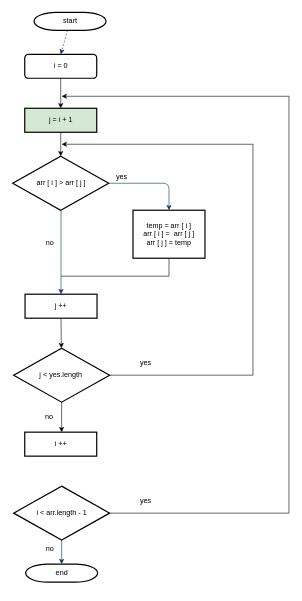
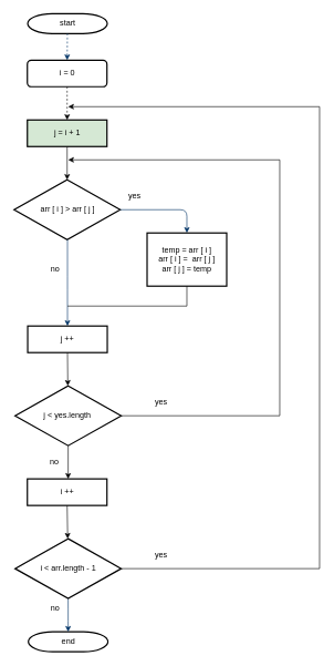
- <mxCell id="2" value="start" style="shape=mxgraph.flowchart.terminator;strokeWidth=2;gradientColor=none;gradientDirection=north;fontStyle=0;html=1;" parent="1" vertex="1"><mxGeometry x="56" y="20" width="120" height="30" as="geometry" /></mxCell>
+ <mxCell id="2" value="start" style="shape=mxgraph.flowchart.terminator;strokeWidth=2;gradientColor=none;gradientDirection=north;fontStyle=0;html=1;" parent="1" vertex="1"><mxGeometry x="41" y="20" width="120" height="30" as="geometry" /></mxCell>
- <mxCell id="26" value="" style="endArrow=classic;html=1;exitX=0.5;exitY=1;exitDx=0;exitDy=0;entryX=0.5;entryY=0;entryDx=0;entryDy=0;" edge="1" parent="1" source="11" target="12"><mxGeometry width="50" height="50" relative="1" as="geometry"><mxPoint x="101" y="180" as="sourcePoint" /><mxPoint x="151" y="130" as="targetPoint" /></mxGeometry></mxCell>
+ <mxCell id="26" value="" style="endArrow=classic;html=1;exitX=0.5;exitY=1;exitDx=0;exitDy=0;entryX=0.5;entryY=0;entryDx=0;entryDy=0;dashed=1;" edge="1" parent="1" source="11" target="12"><mxGeometry width="50" height="50" relative="1" as="geometry"><mxPoint x="101" y="180" as="sourcePoint" /><mxPoint x="151" y="130" as="targetPoint" /></mxGeometry></mxCell>
- <mxCell id="3" value="arr [ i ] &amp;gt; arr [ j ]" style="shape=mxgraph.flowchart.decision;strokeWidth=2;gradientColor=none;gradientDirection=north;fontStyle=0;html=1;" parent="1" vertex="1"><mxGeometry x="20.5" y="260" width="160" height="90" as="geometry" /></mxCell>
+ <mxCell id="3" value="arr [ i ] &amp;gt; arr [ j ]" style="shape=mxgraph.flowchart.decision;strokeWidth=2;gradientColor=none;gradientDirection=north;fontStyle=0;html=1;" parent="1" vertex="1"><mxGeometry x="20.5" y="270" width="160" height="90" as="geometry" /></mxCell>
+ <mxCell id="28" value="" style="endArrow=classic;html=1;exitX=0.5;exitY=1;exitDx=0;exitDy=0;" edge="1" parent="1" source="23" target="24"><mxGeometry width="50" height="50" relative="1" as="geometry"><mxPoint x="101" y="770" as="sourcePoint" /><mxPoint x="331" y="750" as="targetPoint" /></mxGeometry></mxCell>
- <mxCell id="9" value="end" style="shape=mxgraph.flowchart.terminator;strokeWidth=2;gradientColor=none;gradientDirection=north;fontStyle=0;html=1;" parent="1" vertex="1"><mxGeometry x="42" y="940" width="120" height="30" as="geometry" /></mxCell>
+ <mxCell id="9" value="end" style="shape=mxgraph.flowchart.terminator;strokeWidth=2;gradientColor=none;gradientDirection=north;fontStyle=0;html=1;" parent="1" vertex="1"><mxGeometry x="42" y="950" width="120" height="30" as="geometry" /></mxCell>
